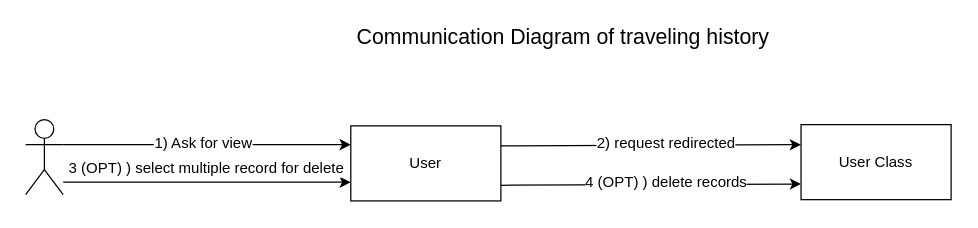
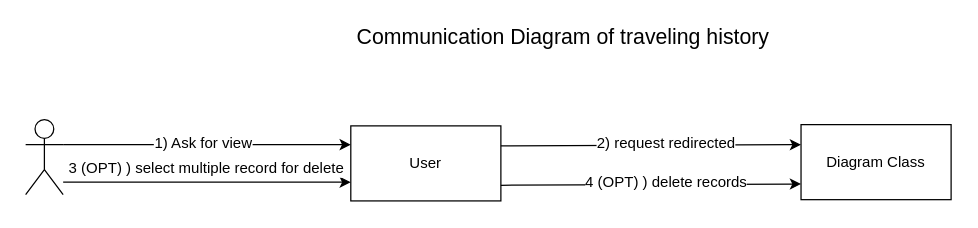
- <mxCell id="4" value="&lt;span&gt;User Class&lt;/span&gt;" style="rounded=0;whiteSpace=wrap;html=1;" parent="1" vertex="1"><mxGeometry x="640" y="99" width="120" height="60" as="geometry" /></mxCell>
+ <mxCell id="4" value="&lt;span&gt;Diagram Class&lt;/span&gt;" style="rounded=0;whiteSpace=wrap;html=1;" parent="1" vertex="1"><mxGeometry x="640" y="99" width="120" height="60" as="geometry" /></mxCell>
